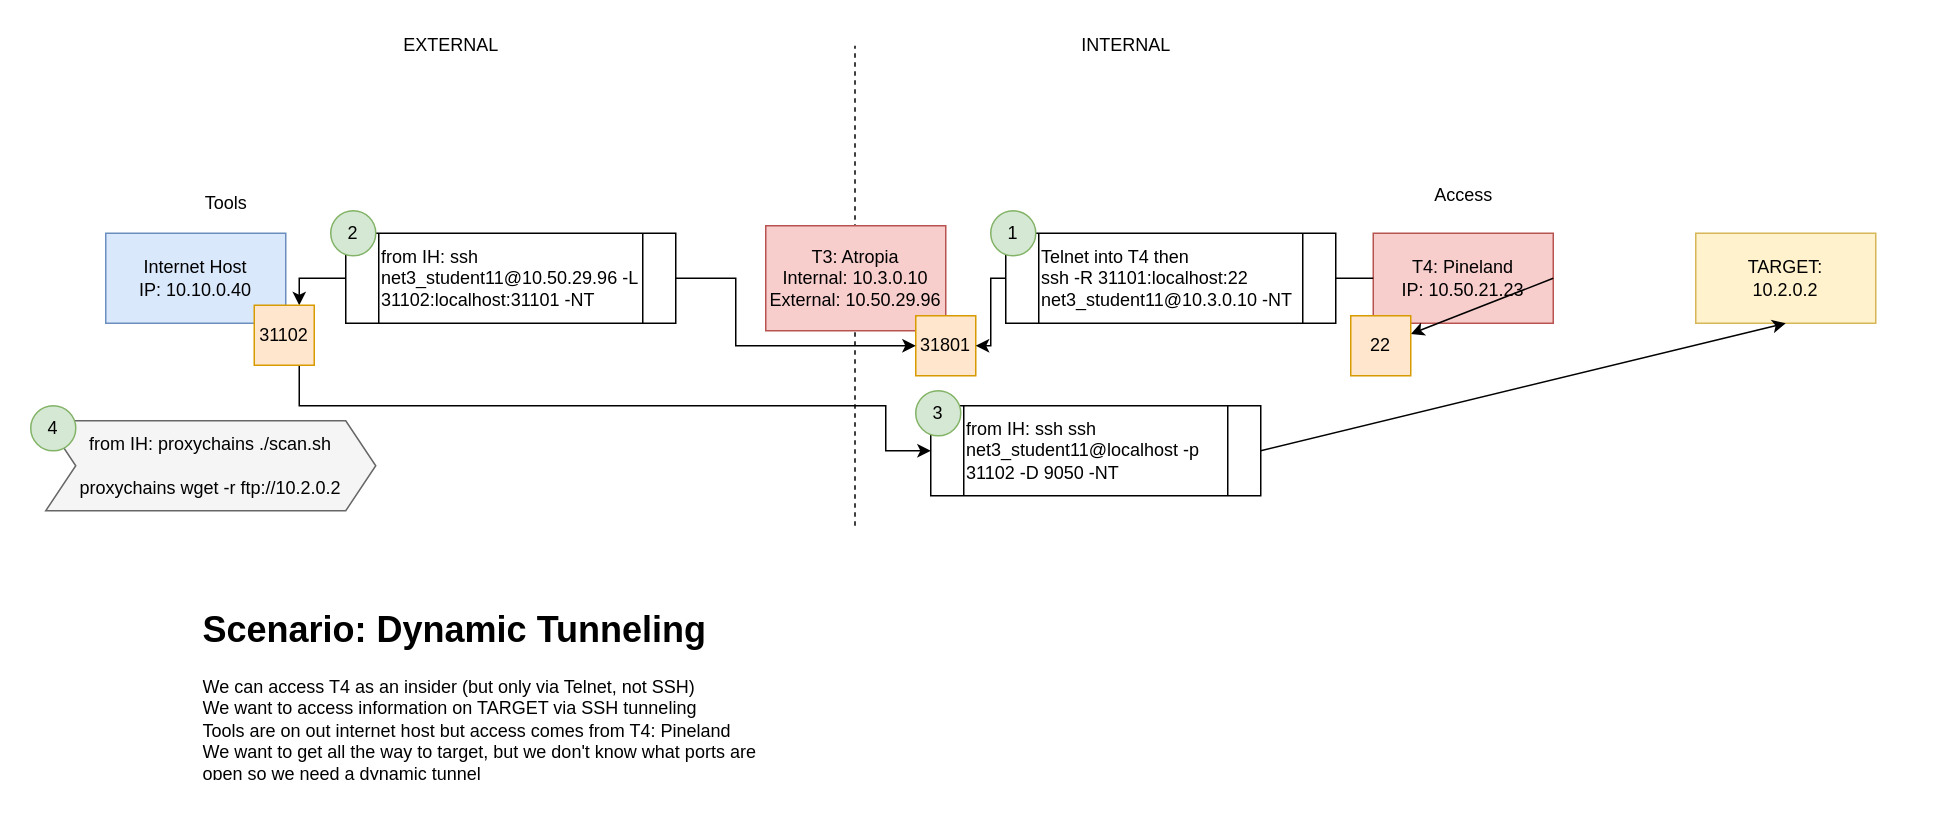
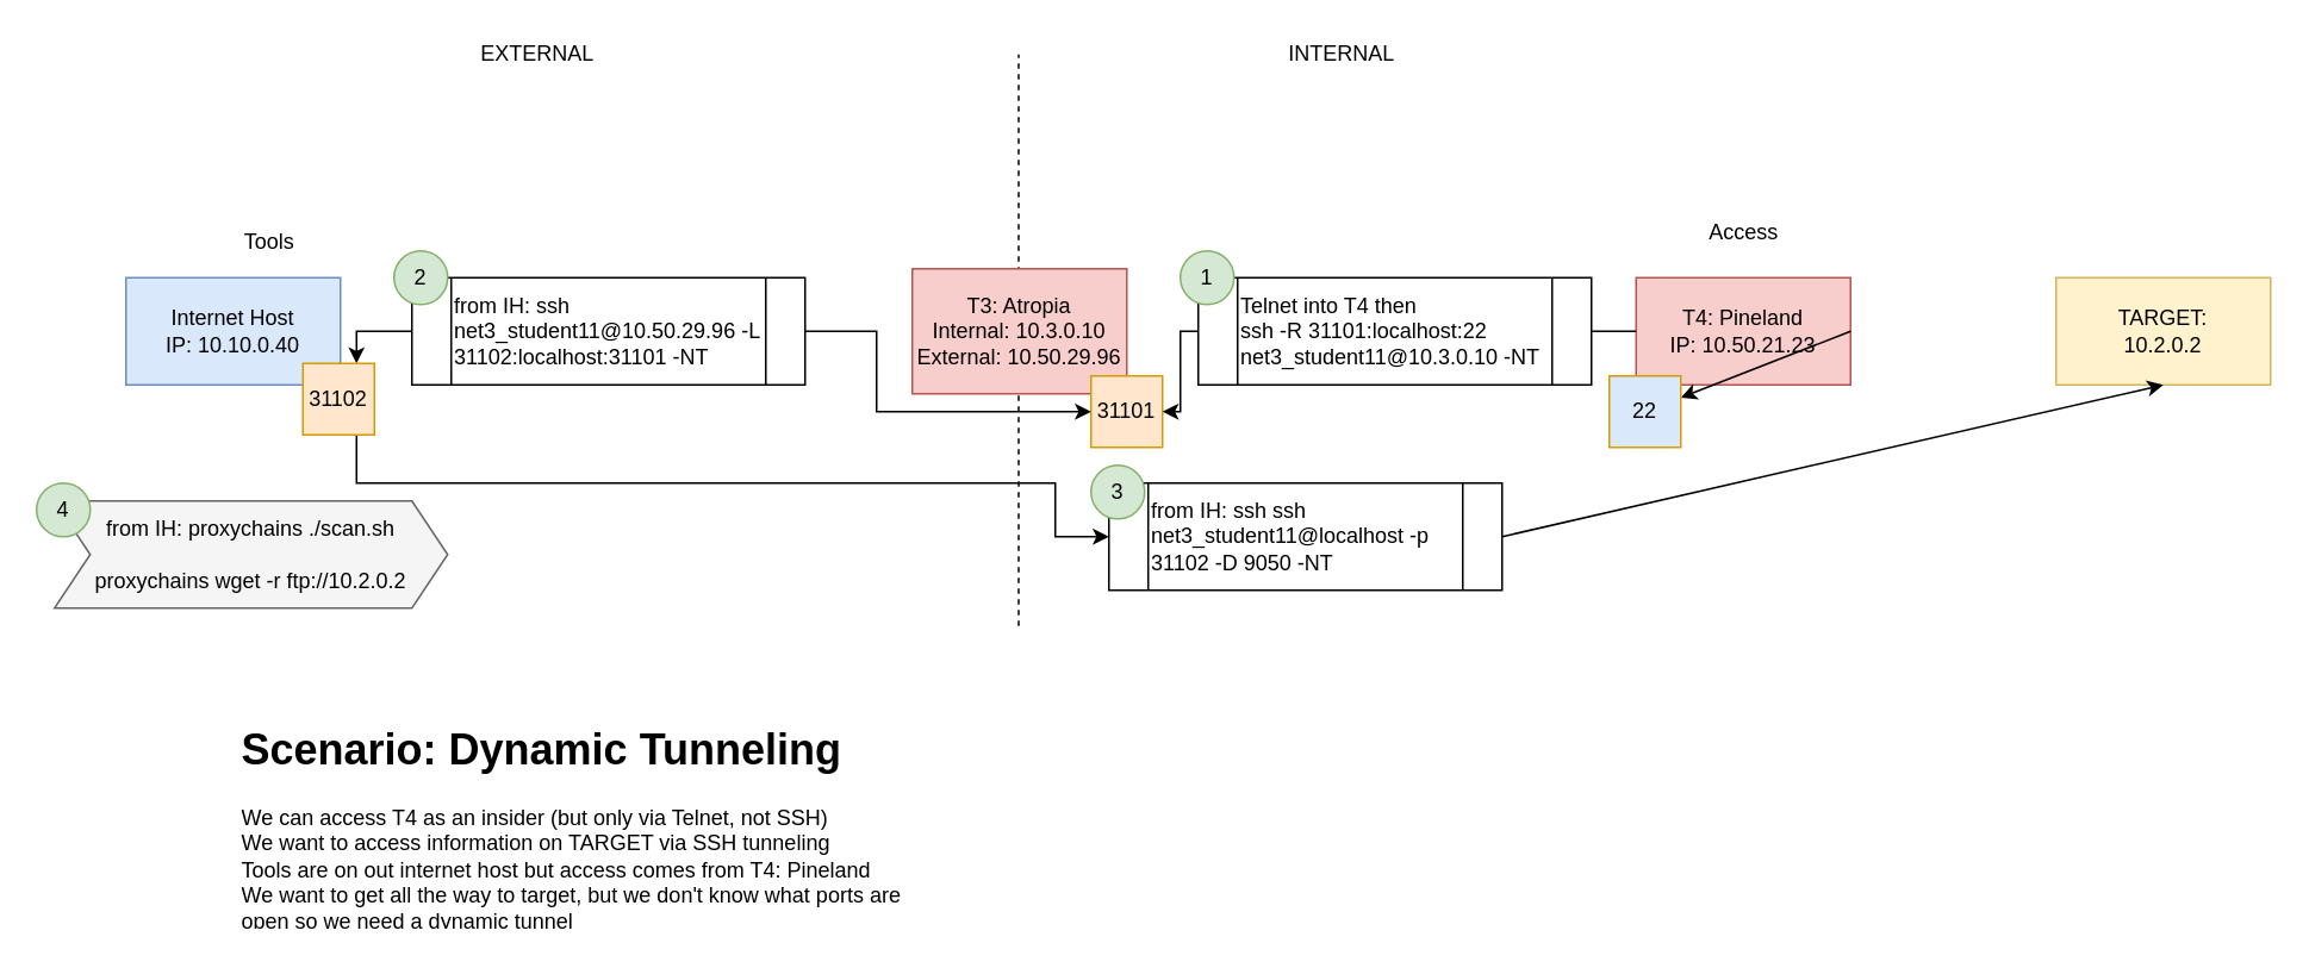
- <mxCell id="10" value="TARGET:&lt;br&gt;10.2.0.2" style="rounded=0;whiteSpace=wrap;html=1;fillColor=#fff2cc;strokeColor=#d6b656;" parent="1" vertex="1"><mxGeometry x="1130" y="155" width="120" height="60" as="geometry" /></mxCell>
+ <mxCell id="10" value="TARGET:&lt;br&gt;10.2.0.2" style="rounded=0;whiteSpace=wrap;html=1;fillColor=#fff2cc;strokeColor=#d6b656;" parent="1" vertex="1"><mxGeometry x="1150" y="155" width="120" height="60" as="geometry" /></mxCell>
- <mxCell id="13" value="31801" style="whiteSpace=wrap;html=1;aspect=fixed;fillColor=#ffe6cc;strokeColor=#d79b00;" parent="1" vertex="1"><mxGeometry x="610" y="210" width="40" height="40" as="geometry" /></mxCell>
+ <mxCell id="13" value="31101" style="whiteSpace=wrap;html=1;aspect=fixed;fillColor=#ffe6cc;strokeColor=#d79b00;" parent="1" vertex="1"><mxGeometry x="610" y="210" width="40" height="40" as="geometry" /></mxCell>
- <mxCell id="14" value="22" style="whiteSpace=wrap;html=1;aspect=fixed;fillColor=#ffe6cc;strokeColor=#d79b00;" parent="1" vertex="1"><mxGeometry x="900" y="210" width="40" height="40" as="geometry" /></mxCell>
+ <mxCell id="14" value="22" style="whiteSpace=wrap;html=1;aspect=fixed;fillColor=#dae8fc;strokeColor=#d79b00;" parent="1" vertex="1"><mxGeometry x="900" y="210" width="40" height="40" as="geometry" /></mxCell>
